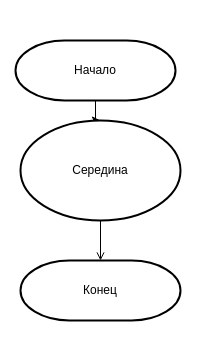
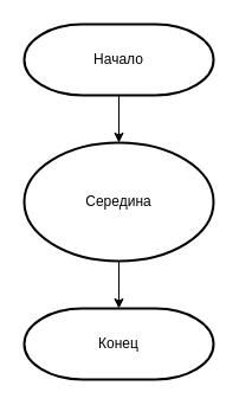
- <mxCell id="3" value="Начало" style="strokeWidth=2;html=1;shape=mxgraph.flowchart.terminator;whiteSpace=wrap;" vertex="1" parent="1"><mxGeometry x="15" y="40" width="160" height="60" as="geometry" /></mxCell>
+ <mxCell id="3" value="Начало" style="strokeWidth=2;html=1;shape=mxgraph.flowchart.terminator;whiteSpace=wrap;" vertex="1" parent="1"><mxGeometry x="20" y="20" width="160" height="60" as="geometry" /></mxCell>
- <mxCell id="5" value="" style="edgeStyle=orthogonalEdgeStyle;rounded=0;orthogonalLoop=1;jettySize=auto;html=1;endArrow=open;" edge="1" parent="1" source="6" target="4"><mxGeometry relative="1" as="geometry" /></mxCell>
+ <mxCell id="5" value="" style="edgeStyle=orthogonalEdgeStyle;rounded=0;orthogonalLoop=1;jettySize=auto;html=1;" edge="1" parent="1" source="6" target="4"><mxGeometry relative="1" as="geometry" /></mxCell>
